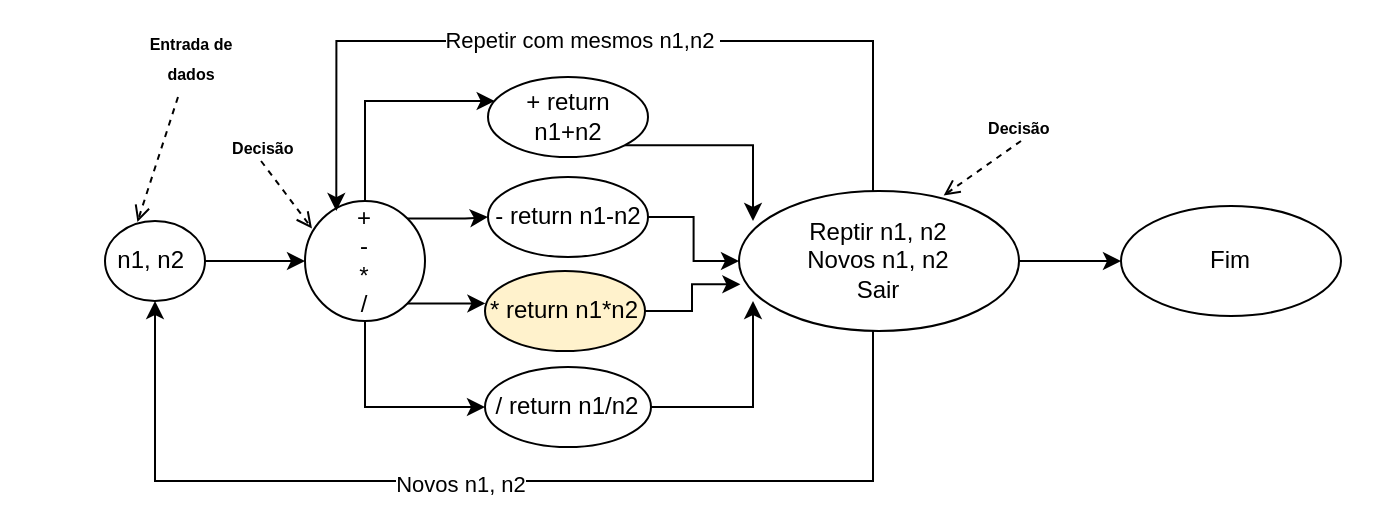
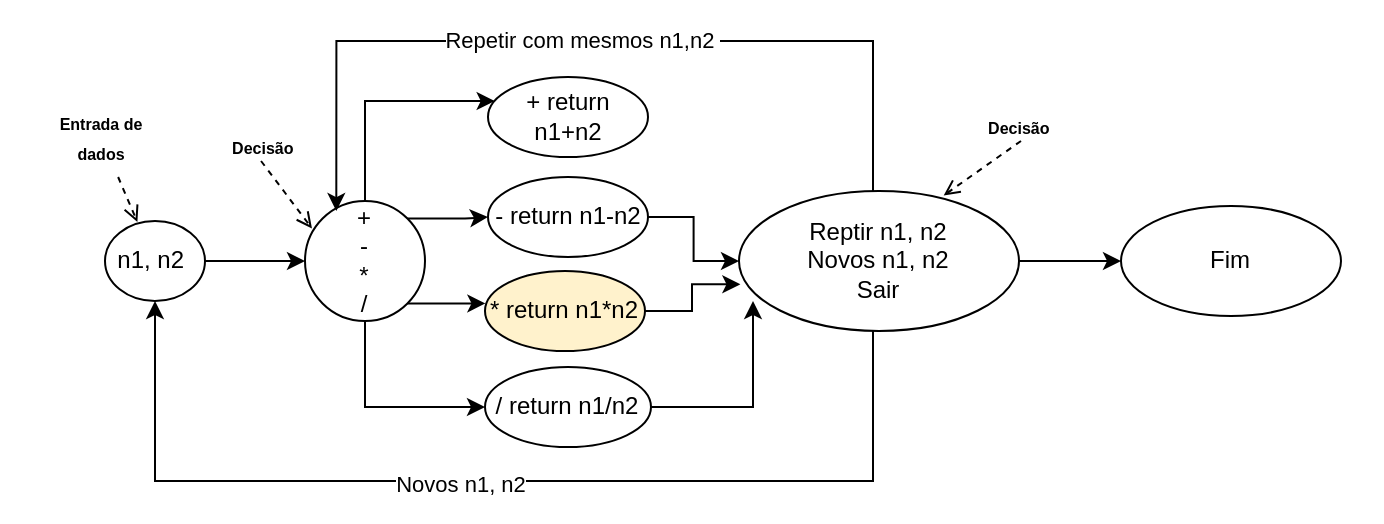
- <mxCell id="27" value="&lt;span style=&quot;font-size: 8px;&quot;&gt;&lt;b&gt;Entrada de &lt;br&gt;dados&lt;/b&gt;&lt;br&gt;&lt;/span&gt;" style="text;html=1;align=center;verticalAlign=middle;resizable=0;points=[];autosize=1;strokeColor=none;fillColor=none;" parent="1" vertex="1"><mxGeometry x="65" y="8" width="60" height="40" as="geometry" /></mxCell>
+ <mxCell id="27" value="&lt;span style=&quot;font-size: 8px;&quot;&gt;&lt;b&gt;Entrada de &lt;br&gt;dados&lt;/b&gt;&lt;br&gt;&lt;/span&gt;" style="text;html=1;align=center;verticalAlign=middle;resizable=0;points=[];autosize=1;strokeColor=none;fillColor=none;" parent="1" vertex="1"><mxGeometry x="20" y="48" width="60" height="40" as="geometry" /></mxCell>
- <mxCell id="9" style="edgeStyle=orthogonalEdgeStyle;rounded=0;orthogonalLoop=1;jettySize=auto;html=1;exitX=1;exitY=1;exitDx=0;exitDy=0;entryX=0.05;entryY=0.214;entryDx=0;entryDy=0;entryPerimeter=0;" parent="1" source="10" target="22" edge="1"><mxGeometry relative="1" as="geometry" /></mxCell>
